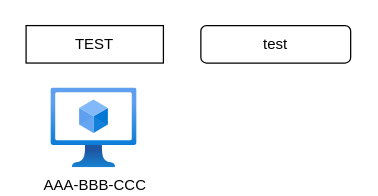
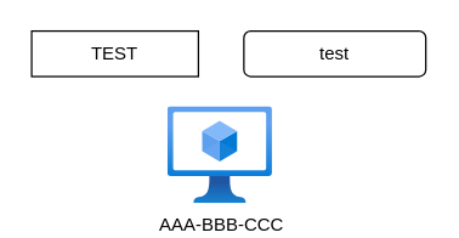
- <mxCell id="4" value="AAA-BBB-CCC" style="aspect=fixed;html=1;points=[];align=center;image;fontSize=12;image=img/lib/azure2/compute/Virtual_Machines_Classic.svg;" vertex="1" parent="1"><mxGeometry x="40" y="70" width="69" height="64" as="geometry" /></mxCell>
+ <mxCell id="4" value="AAA-BBB-CCC" style="aspect=fixed;html=1;points=[];align=center;image;fontSize=12;image=img/lib/azure2/compute/Virtual_Machines_Classic.svg;" vertex="1" parent="1"><mxGeometry x="110" y="70" width="69" height="64" as="geometry" /></mxCell>
